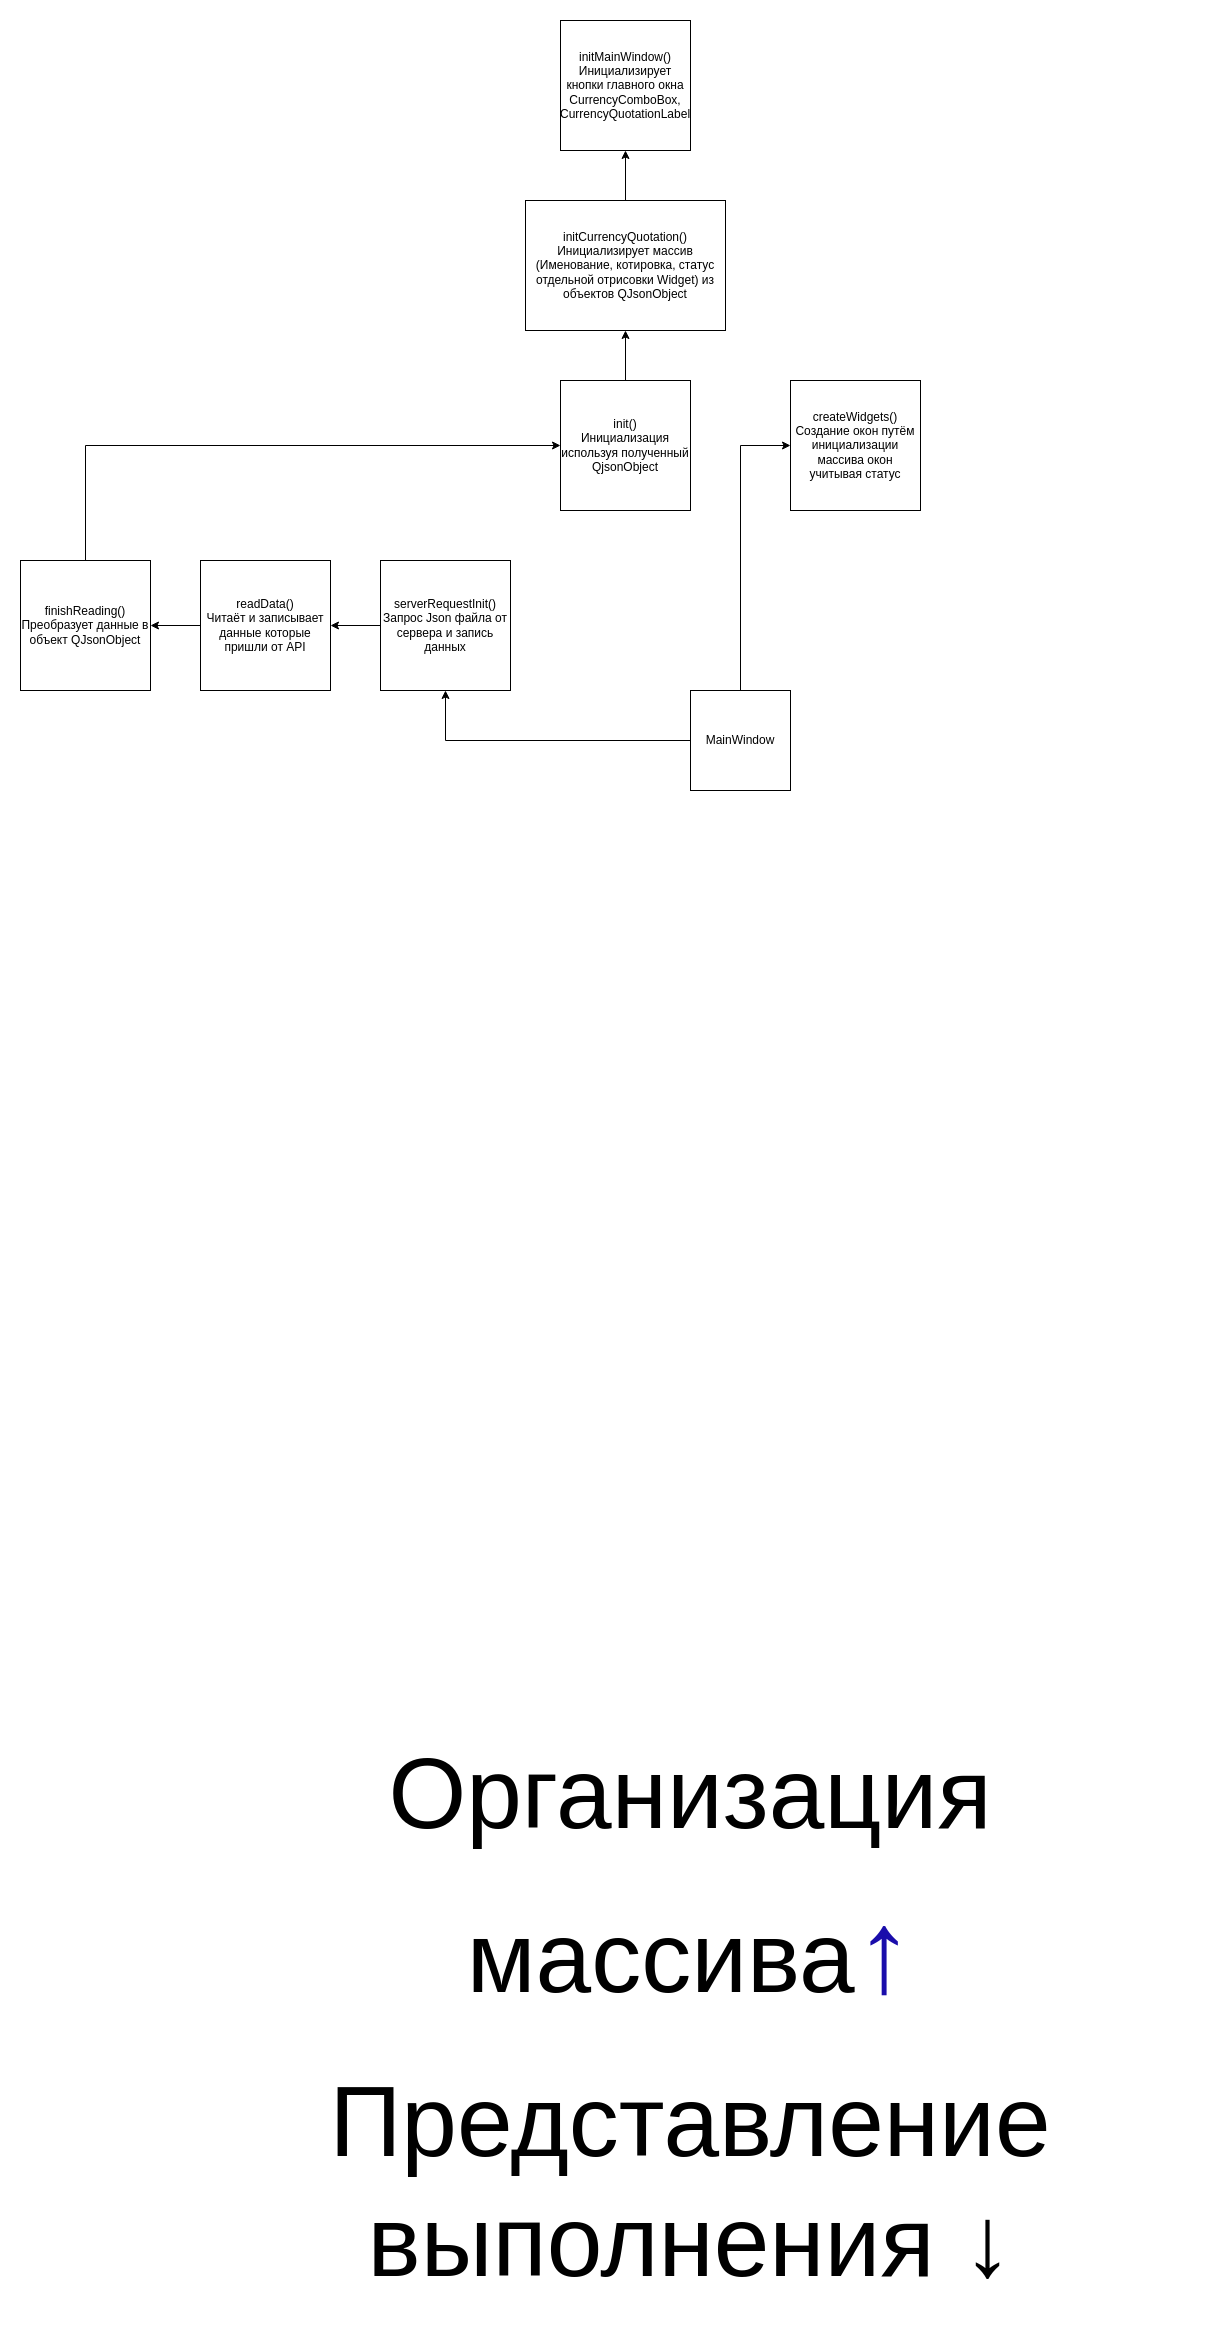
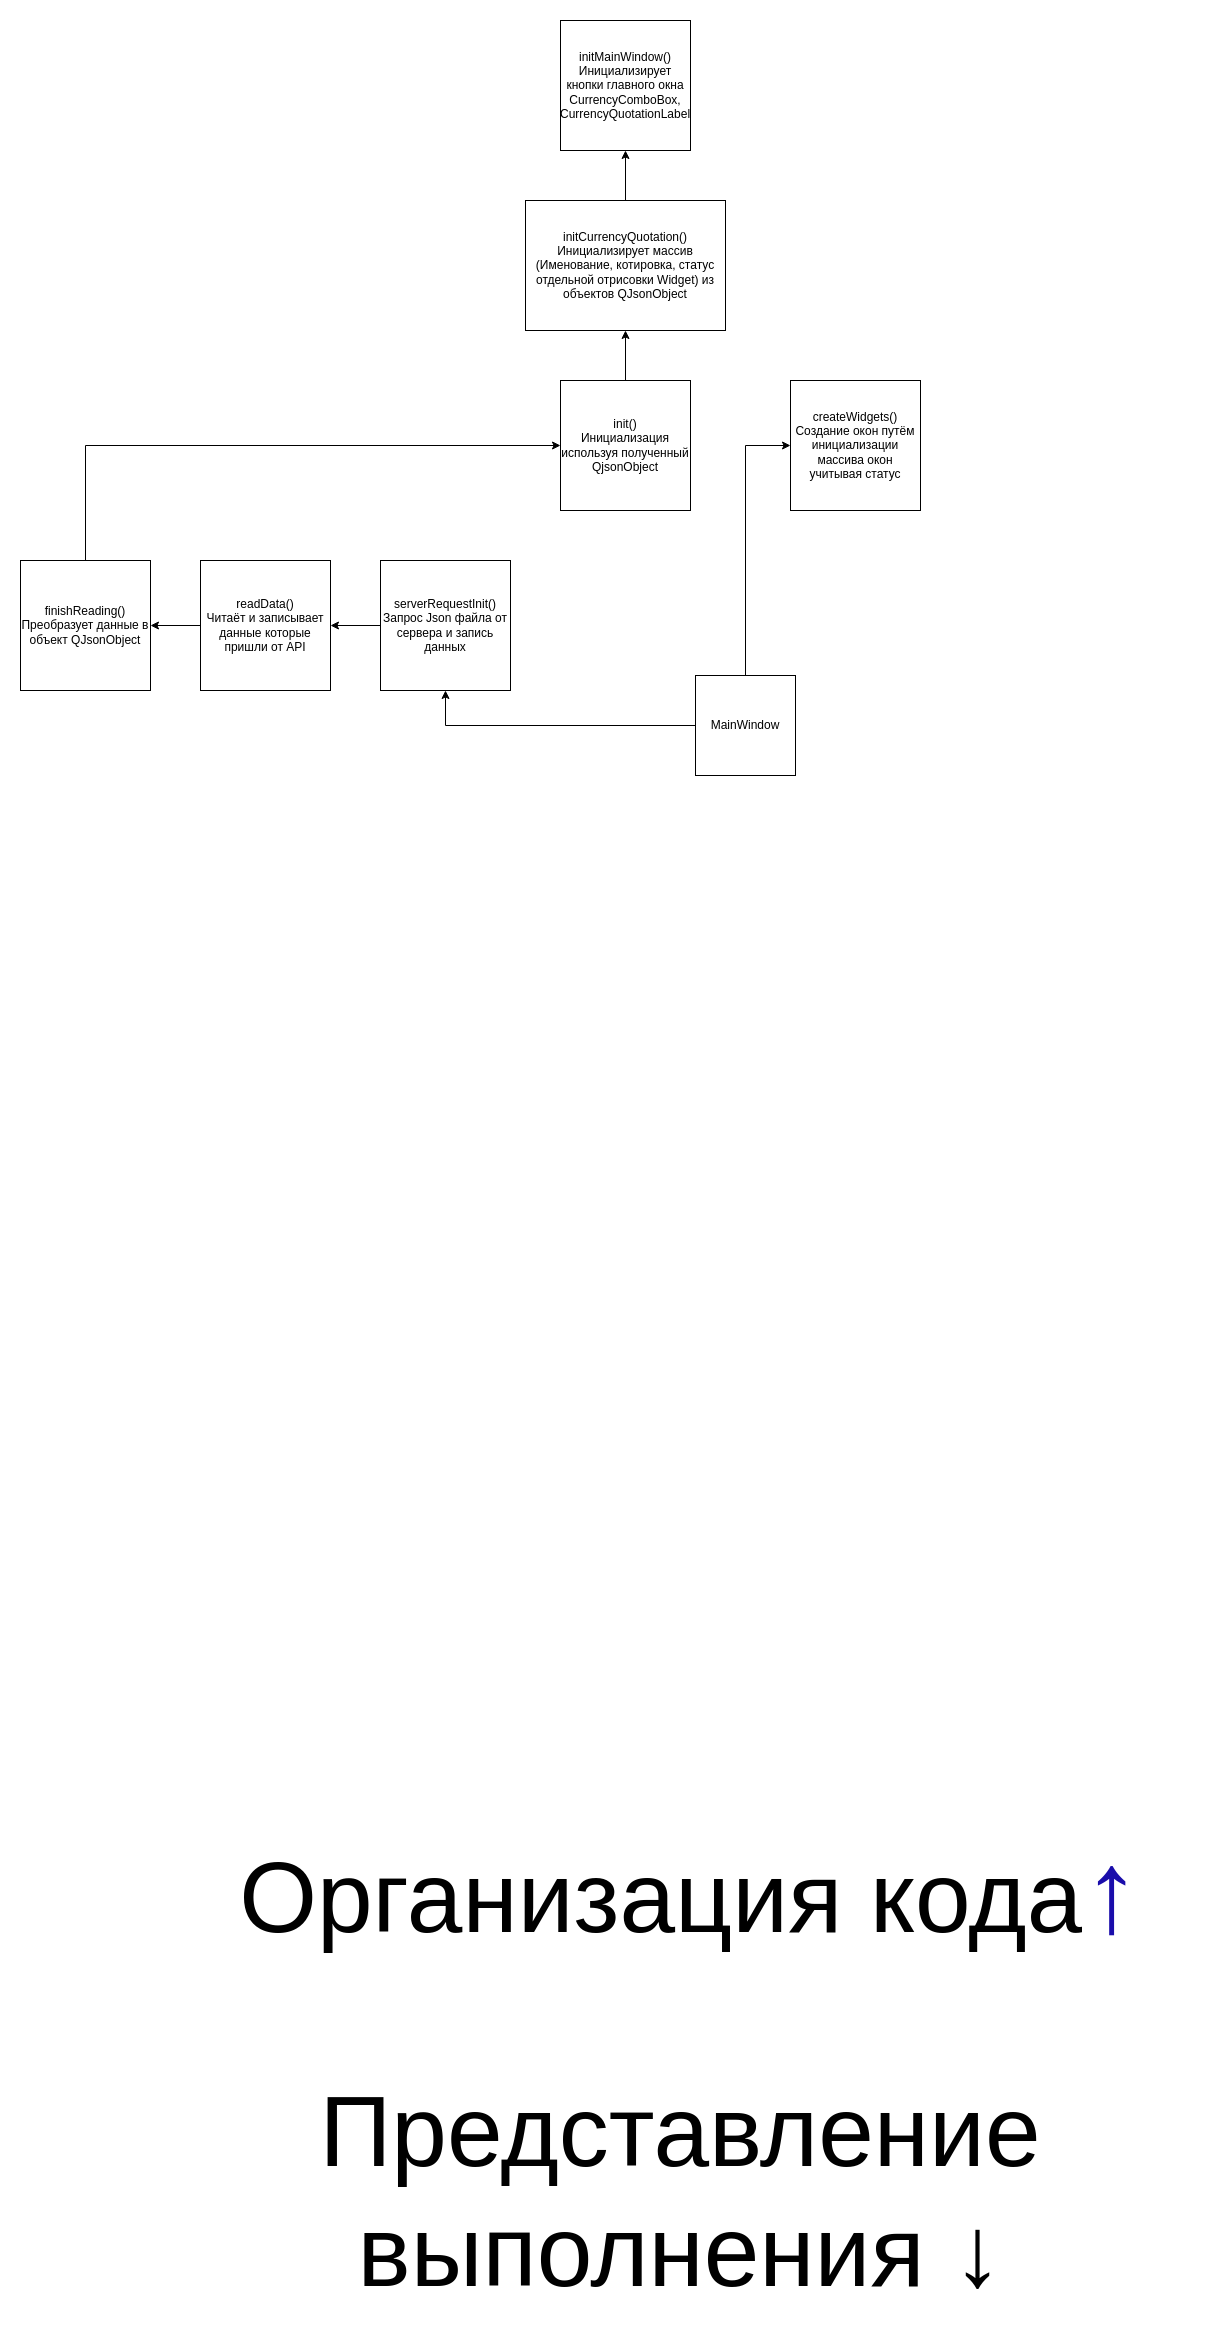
- <mxCell id="5" value="MainWindow" style="rounded=0;whiteSpace=wrap;html=1;" parent="1" vertex="1"><mxGeometry x="690" y="690" width="100" height="100" as="geometry" /></mxCell>
+ <mxCell id="5" value="MainWindow" style="rounded=0;whiteSpace=wrap;html=1;" parent="1" vertex="1"><mxGeometry x="695" y="675" width="100" height="100" as="geometry" /></mxCell>
- <mxCell id="8" value="&lt;font style=&quot;font-size: 100px;&quot;&gt;Организация массива&lt;a style=&quot;color: rgb(26, 13, 171); text-decoration-line: none; -webkit-tap-highlight-color: rgba(0, 0, 0, 0.1); outline: 0px; font-family: arial, sans-serif; text-align: left; background-color: rgb(255, 255, 255);&quot; data-jrwt=&quot;1&quot; data-cthref=&quot;/url?sa=t&amp;amp;rct=j&amp;amp;q=&amp;amp;esrc=s&amp;amp;source=web&amp;amp;cd=&amp;amp;ved=2ahUKEwiC8NmU4IOAAxWaIRAIHfAIAo8QFnoECA8QAw&amp;amp;url=https%3A%2F%2Fsymbl.cc%2Fru%2F2191%2F%23%3A~%3Atext%3D%25D0%25A1%25D1%2582%25D1%2580%25D0%25B5%25D0%25BB%25D0%25BA%25D1%2583%2520%25D0%25B2%25D0%25B2%25D0%25B5%25D1%2580%25D1%2585%2520%25D0%25B8%25D1%2581%25D0%25BF%25D0%25BE%25D0%25BB%25D1%258C%25D0%25B7%25D1%2583%25D1%258E%25D1%2582%2520%25D0%25B4%25D0%25BB%25D1%258F%2520%25D0%25B7%25D0%25B0%25D0%25BF%25D0%25B8%25D1%2581%25D0%25B8%2C%25D0%25B2%25D0%25B5%25D1%2580%25D1%2581%25D0%25B8%25D0%25B8%25201.1%2520%25D0%25B2%25201993%2520%25D0%25B3.&amp;amp;usg=AOvVaw2KubObDzfMly54Mnot6bmY&amp;amp;opi=89978449&quot; data-ctbtn=&quot;0&quot; data-ved=&quot;2ahUKEwiC8NmU4IOAAxWaIRAIHfAIAo8QFnoECA8QAw&quot; data-usg=&quot;AOvVaw2KubObDzfMly54Mnot6bmY&quot; data-jsarwt=&quot;1&quot; href=&quot;https://www.google.com/url?sa=t&amp;amp;rct=j&amp;amp;q=&amp;amp;esrc=s&amp;amp;source=web&amp;amp;cd=&amp;amp;ved=2ahUKEwiC8NmU4IOAAxWaIRAIHfAIAo8QFnoECA8QAw&amp;amp;url=https%3A%2F%2Fsymbl.cc%2Fru%2F2191%2F%23%3A~%3Atext%3D%25D0%25A1%25D1%2582%25D1%2580%25D0%25B5%25D0%25BB%25D0%25BA%25D1%2583%2520%25D0%25B2%25D0%25B2%25D0%25B5%25D1%2580%25D1%2585%2520%25D0%25B8%25D1%2581%25D0%25BF%25D0%25BE%25D0%25BB%25D1%258C%25D0%25B7%25D1%2583%25D1%258E%25D1%2582%2520%25D0%25B4%25D0%25BB%25D1%258F%2520%25D0%25B7%25D0%25B0%25D0%25BF%25D0%25B8%25D1%2581%25D0%25B8%2C%25D0%25B2%25D0%25B5%25D1%2580%25D1%2581%25D0%25B8%25D0%25B8%25201.1%2520%25D0%25B2%25201993%2520%25D0%25B3.&amp;amp;usg=AOvVaw2KubObDzfMly54Mnot6bmY&amp;amp;opi=89978449&quot;&gt;&lt;h3 style=&quot;font-weight: 400; margin: 18px 0px 0px; padding: 5px 0px 0px; line-height: 1.3; display: inline-block;&quot; class=&quot;LC20lb MBeuO DKV0Md&quot;&gt;↑&lt;/h3&gt;&lt;/a&gt;&lt;/font&gt;" style="text;html=1;strokeColor=none;fillColor=none;align=center;verticalAlign=middle;whiteSpace=wrap;rounded=0;" parent="1" vertex="1"><mxGeometry x="190" y="1730" width="1000" height="300" as="geometry" /></mxCell>
+ <mxCell id="8" value="&lt;font style=&quot;font-size: 100px;&quot;&gt;Организация кода&lt;a style=&quot;color: rgb(26, 13, 171); text-decoration-line: none; -webkit-tap-highlight-color: rgba(0, 0, 0, 0.1); outline: 0px; font-family: arial, sans-serif; text-align: left; background-color: rgb(255, 255, 255);&quot; data-jrwt=&quot;1&quot; data-cthref=&quot;/url?sa=t&amp;amp;rct=j&amp;amp;q=&amp;amp;esrc=s&amp;amp;source=web&amp;amp;cd=&amp;amp;ved=2ahUKEwiC8NmU4IOAAxWaIRAIHfAIAo8QFnoECA8QAw&amp;amp;url=https%3A%2F%2Fsymbl.cc%2Fru%2F2191%2F%23%3A~%3Atext%3D%25D0%25A1%25D1%2582%25D1%2580%25D0%25B5%25D0%25BB%25D0%25BA%25D1%2583%2520%25D0%25B2%25D0%25B2%25D0%25B5%25D1%2580%25D1%2585%2520%25D0%25B8%25D1%2581%25D0%25BF%25D0%25BE%25D0%25BB%25D1%258C%25D0%25B7%25D1%2583%25D1%258E%25D1%2582%2520%25D0%25B4%25D0%25BB%25D1%258F%2520%25D0%25B7%25D0%25B0%25D0%25BF%25D0%25B8%25D1%2581%25D0%25B8%2C%25D0%25B2%25D0%25B5%25D1%2580%25D1%2581%25D0%25B8%25D0%25B8%25201.1%2520%25D0%25B2%25201993%2520%25D0%25B3.&amp;amp;usg=AOvVaw2KubObDzfMly54Mnot6bmY&amp;amp;opi=89978449&quot; data-ctbtn=&quot;0&quot; data-ved=&quot;2ahUKEwiC8NmU4IOAAxWaIRAIHfAIAo8QFnoECA8QAw&quot; data-usg=&quot;AOvVaw2KubObDzfMly54Mnot6bmY&quot; data-jsarwt=&quot;1&quot; href=&quot;https://www.google.com/url?sa=t&amp;amp;rct=j&amp;amp;q=&amp;amp;esrc=s&amp;amp;source=web&amp;amp;cd=&amp;amp;ved=2ahUKEwiC8NmU4IOAAxWaIRAIHfAIAo8QFnoECA8QAw&amp;amp;url=https%3A%2F%2Fsymbl.cc%2Fru%2F2191%2F%23%3A~%3Atext%3D%25D0%25A1%25D1%2582%25D1%2580%25D0%25B5%25D0%25BB%25D0%25BA%25D1%2583%2520%25D0%25B2%25D0%25B2%25D0%25B5%25D1%2580%25D1%2585%2520%25D0%25B8%25D1%2581%25D0%25BF%25D0%25BE%25D0%25BB%25D1%258C%25D0%25B7%25D1%2583%25D1%258E%25D1%2582%2520%25D0%25B4%25D0%25BB%25D1%258F%2520%25D0%25B7%25D0%25B0%25D0%25BF%25D0%25B8%25D1%2581%25D0%25B8%2C%25D0%25B2%25D0%25B5%25D1%2580%25D1%2581%25D0%25B8%25D0%25B8%25201.1%2520%25D0%25B2%25201993%2520%25D0%25B3.&amp;amp;usg=AOvVaw2KubObDzfMly54Mnot6bmY&amp;amp;opi=89978449&quot;&gt;&lt;h3 style=&quot;font-weight: 400; margin: 18px 0px 0px; padding: 5px 0px 0px; line-height: 1.3; display: inline-block;&quot; class=&quot;LC20lb MBeuO DKV0Md&quot;&gt;↑&lt;/h3&gt;&lt;/a&gt;&lt;/font&gt;" style="text;html=1;strokeColor=none;fillColor=none;align=center;verticalAlign=middle;whiteSpace=wrap;rounded=0;" parent="1" vertex="1"><mxGeometry x="190" y="1730" width="1000" height="300" as="geometry" /></mxCell>
- <mxCell id="9" value="&lt;font style=&quot;font-size: 100px;&quot;&gt;Представление выполнения ↓&lt;/font&gt;" style="text;html=1;strokeColor=none;fillColor=none;align=center;verticalAlign=middle;whiteSpace=wrap;rounded=0;" parent="1" vertex="1"><mxGeometry x="190" y="2030" width="1000" height="300" as="geometry" /></mxCell>
+ <mxCell id="9" value="&lt;font style=&quot;font-size: 100px;&quot;&gt;Представление выполнения ↓&lt;/font&gt;" style="text;html=1;strokeColor=none;fillColor=none;align=center;verticalAlign=middle;whiteSpace=wrap;rounded=0;" parent="1" vertex="1"><mxGeometry x="180" y="2040" width="1000" height="300" as="geometry" /></mxCell>
